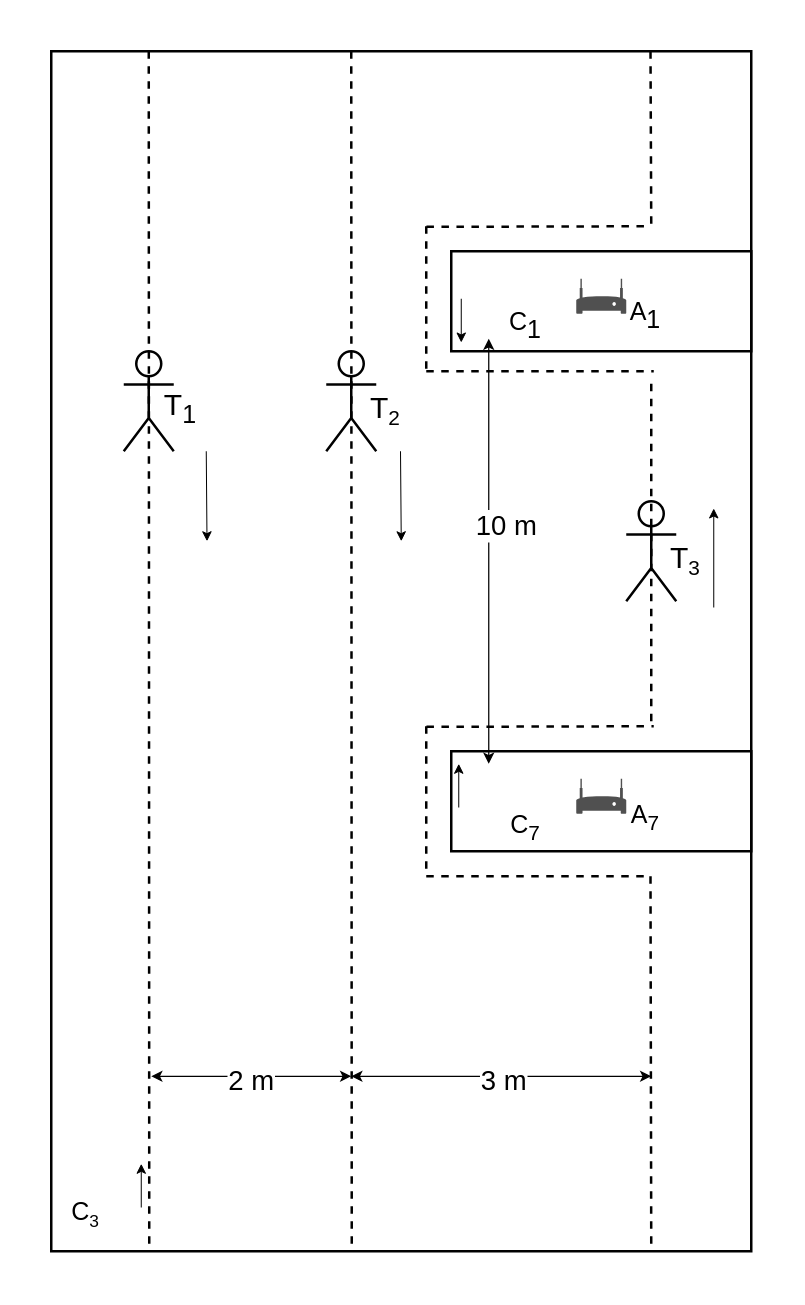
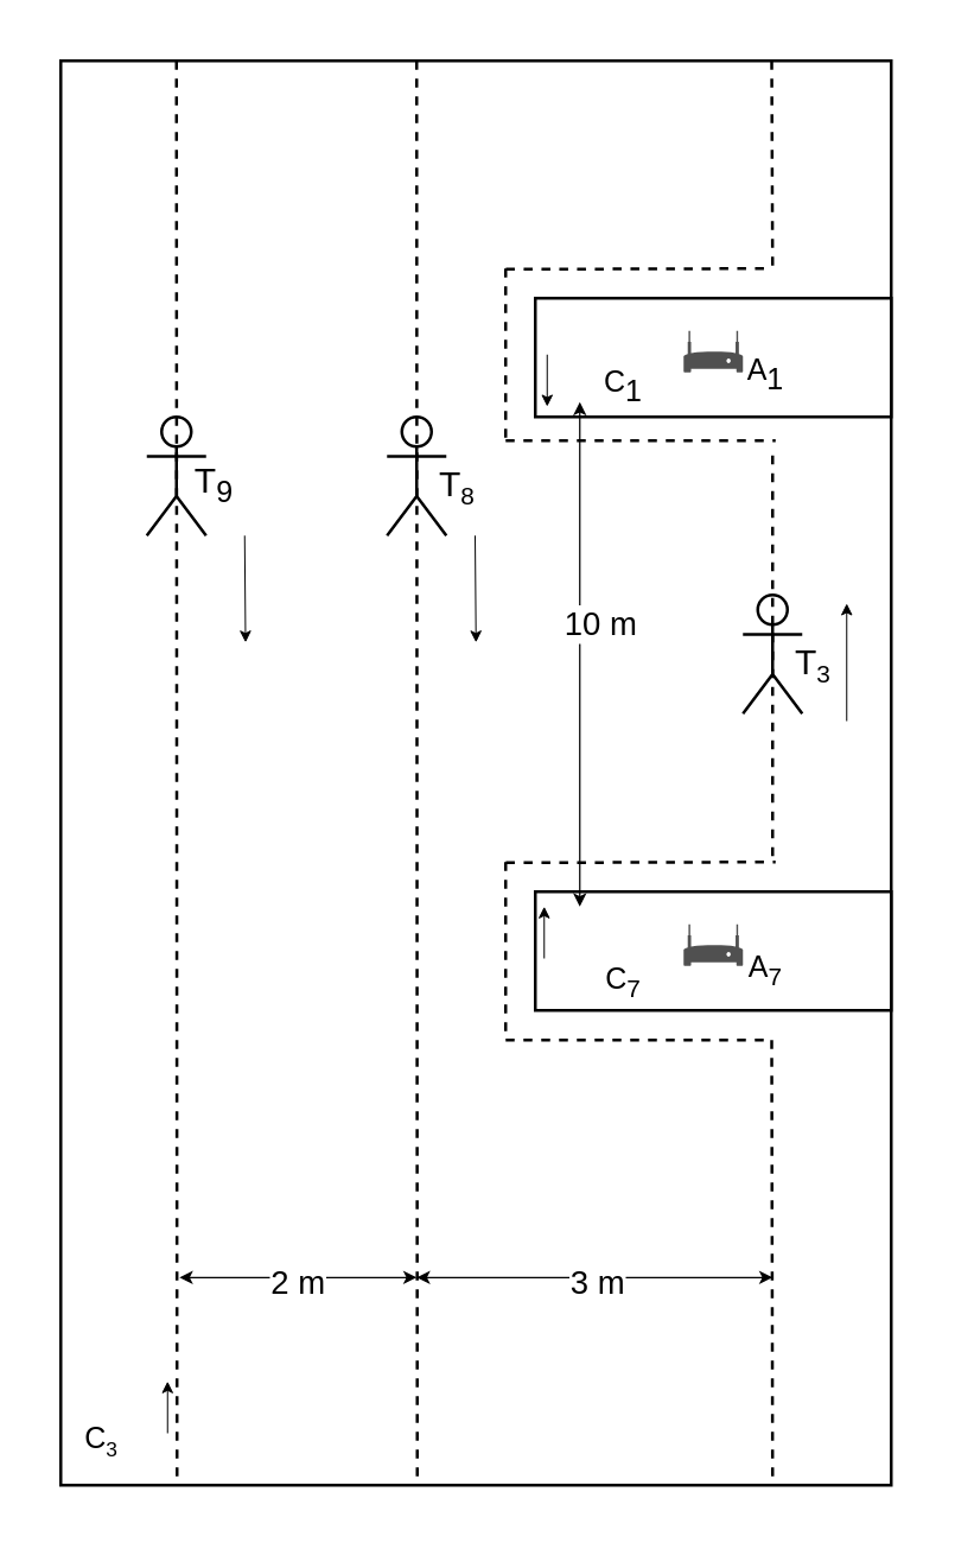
- <mxCell id="26" value="T&lt;sub&gt;1&lt;/sub&gt;" style="text;html=1;strokeColor=none;fillColor=none;align=center;verticalAlign=middle;whiteSpace=wrap;rounded=0;" vertex="1" parent="1"><mxGeometry x="62" y="158" width="20" height="10" as="geometry" /></mxCell>
+ <mxCell id="26" value="T&lt;sub&gt;9&lt;/sub&gt;" style="text;html=1;strokeColor=none;fillColor=none;align=center;verticalAlign=middle;whiteSpace=wrap;rounded=0;" vertex="1" parent="1"><mxGeometry x="62" y="158" width="20" height="10" as="geometry" /></mxCell>
- <mxCell id="27" value="T&lt;span style=&quot;font-size: 10px;&quot;&gt;&lt;sub&gt;2&lt;/sub&gt;&lt;/span&gt;" style="text;html=1;strokeColor=none;fillColor=none;align=center;verticalAlign=middle;whiteSpace=wrap;rounded=0;" vertex="1" parent="1"><mxGeometry x="144" y="158" width="20" height="10" as="geometry" /></mxCell>
+ <mxCell id="27" value="T&lt;span style=&quot;font-size: 10px;&quot;&gt;&lt;sub&gt;8&lt;/sub&gt;&lt;/span&gt;" style="text;html=1;strokeColor=none;fillColor=none;align=center;verticalAlign=middle;whiteSpace=wrap;rounded=0;" vertex="1" parent="1"><mxGeometry x="144" y="158" width="20" height="10" as="geometry" /></mxCell>
